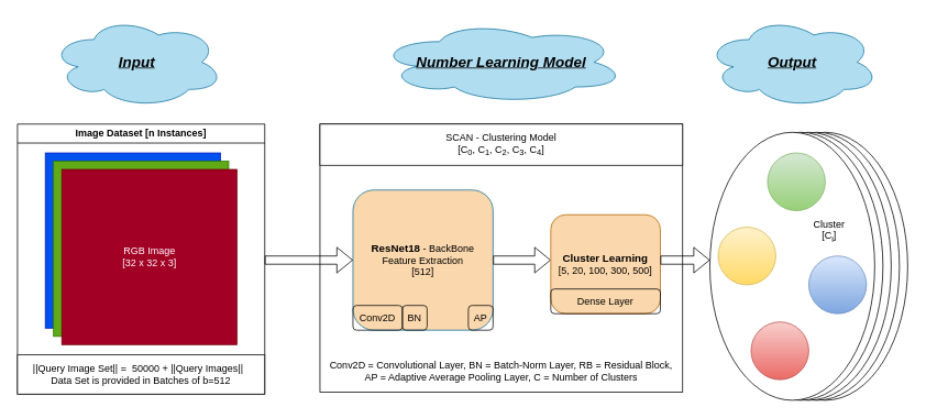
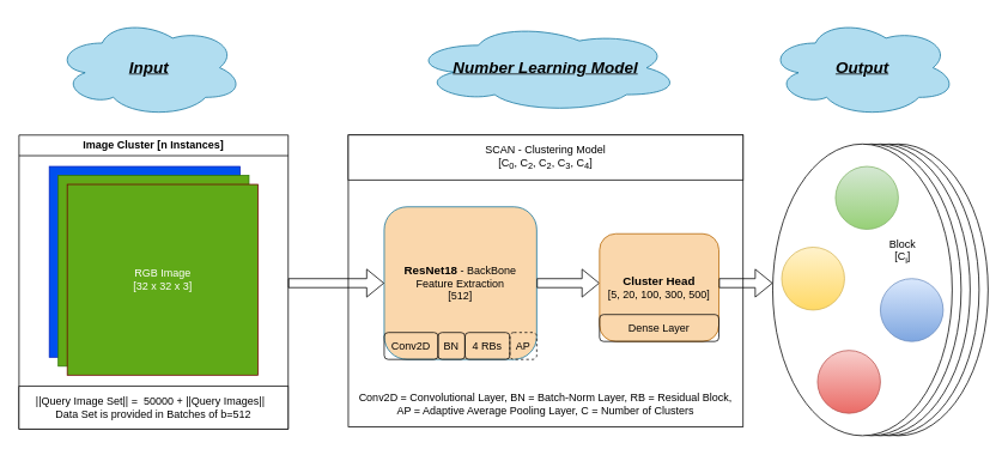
- <mxCell id="28" value="Image Dataset [n Instances]" style="swimlane;whiteSpace=wrap;html=1;" vertex="1" parent="1"><mxGeometry x="20" y="150" width="300.01" height="327.51" as="geometry" /></mxCell>
+ <mxCell id="28" value="Image Cluster [n Instances]" style="swimlane;whiteSpace=wrap;html=1;" vertex="1" parent="1"><mxGeometry x="20" y="150" width="300.01" height="327.51" as="geometry" /></mxCell>
- <mxCell id="8" value="SCAN - Clustering Model &lt;br&gt;[C&lt;sub&gt;0&lt;/sub&gt;, C&lt;sub&gt;1&lt;/sub&gt;, C&lt;sub&gt;2&lt;/sub&gt;, C&lt;sub&gt;3&lt;/sub&gt;, C&lt;sub&gt;4&lt;/sub&gt;]" style="rounded=0;whiteSpace=wrap;html=1;" parent="1" vertex="1"><mxGeometry x="387" y="150" width="440" height="50" as="geometry" /></mxCell>
+ <mxCell id="8" value="SCAN - Clustering Model &lt;br&gt;[C&lt;sub&gt;0&lt;/sub&gt;, C&lt;sub&gt;2&lt;/sub&gt;, C&lt;sub&gt;2&lt;/sub&gt;, C&lt;sub&gt;3&lt;/sub&gt;, C&lt;sub&gt;4&lt;/sub&gt;]" style="rounded=0;whiteSpace=wrap;html=1;" parent="1" vertex="1"><mxGeometry x="387" y="150" width="440" height="50" as="geometry" /></mxCell>
- <mxCell id="24" value="Cluster&lt;br&gt;[C&lt;sub&gt;i&lt;/sub&gt;]" style="text;html=1;strokeColor=none;fillColor=none;align=center;verticalAlign=middle;whiteSpace=wrap;rounded=0;" parent="1" vertex="1"><mxGeometry x="960" y="260" width="90" height="40" as="geometry" /></mxCell>
+ <mxCell id="24" value="Block&lt;br&gt;[C&lt;sub&gt;i&lt;/sub&gt;]" style="text;html=1;strokeColor=none;fillColor=none;align=center;verticalAlign=middle;whiteSpace=wrap;rounded=0;" parent="1" vertex="1"><mxGeometry x="960" y="260" width="90" height="40" as="geometry" /></mxCell>
- <mxCell id="31" value="RGB Image&lt;br&gt;[32 x 32 x 3]" style="whiteSpace=wrap;html=1;aspect=fixed;fillColor=#a20025;strokeColor=#6F0000;fontColor=#ffffff;" parent="28" vertex="1"><mxGeometry x="53.75" y="55" width="212.51" height="212.51" as="geometry" /></mxCell>
+ <mxCell id="31" value="RGB Image&lt;br&gt;[32 x 32 x 3]" style="whiteSpace=wrap;html=1;aspect=fixed;fillColor=#60a917;strokeColor=#6F0000;fontColor=#ffffff;" parent="28" vertex="1"><mxGeometry x="53.75" y="55" width="212.51" height="212.51" as="geometry" /></mxCell>
- <mxCell id="12" value="&lt;font color=&quot;#000000&quot;&gt;&lt;b&gt;&lt;font style=&quot;font-size: 13px;&quot;&gt;Cluster Learning&lt;/font&gt;&lt;/b&gt;&lt;br&gt;[5, 20, 100, 300, 500]&lt;/font&gt;" style="rounded=1;whiteSpace=wrap;html=1;fillColor=#fad7ac;strokeColor=#b46504;" parent="1" vertex="1"><mxGeometry x="667" y="260" width="133" height="120" as="geometry" /></mxCell>
+ <mxCell id="12" value="&lt;font color=&quot;#000000&quot;&gt;&lt;b&gt;&lt;font style=&quot;font-size: 13px;&quot;&gt;Cluster Head&lt;/font&gt;&lt;/b&gt;&lt;br&gt;[5, 20, 100, 300, 500]&lt;/font&gt;" style="rounded=1;whiteSpace=wrap;html=1;fillColor=#fad7ac;strokeColor=#b46504;" parent="1" vertex="1"><mxGeometry x="667" y="260" width="133" height="120" as="geometry" /></mxCell>
+ <mxCell id="16" value="&lt;font color=&quot;#030303&quot;&gt;4 RBs&lt;/font&gt;" style="rounded=1;whiteSpace=wrap;html=1;fillColor=none;strokeColor=#080808;" parent="1" vertex="1"><mxGeometry x="517" y="370" width="50" height="30" as="geometry" /></mxCell>
- <mxCell id="17" value="&lt;font color=&quot;#030303&quot;&gt;AP&lt;/font&gt;" style="rounded=1;whiteSpace=wrap;html=1;fillColor=none;strokeColor=#080808;" parent="1" vertex="1"><mxGeometry x="567" y="370" width="30" height="30" as="geometry" /></mxCell>
+ <mxCell id="17" value="&lt;font color=&quot;#030303&quot;&gt;AP&lt;/font&gt;" style="rounded=1;whiteSpace=wrap;html=1;fillColor=none;strokeColor=#080808;dashed=1;" parent="1" vertex="1"><mxGeometry x="567" y="370" width="30" height="30" as="geometry" /></mxCell>
